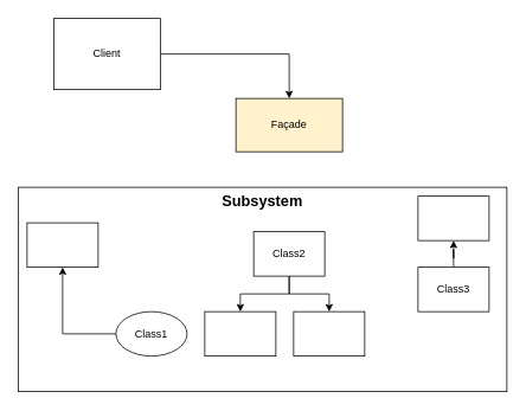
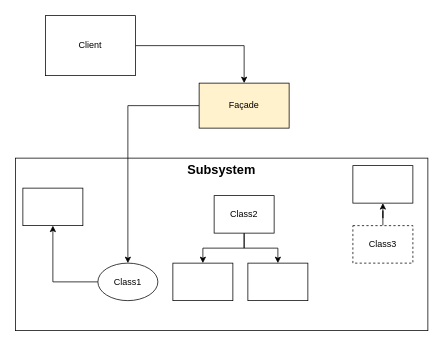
+ <mxCell id="5" style="edgeStyle=orthogonalEdgeStyle;rounded=0;orthogonalLoop=1;jettySize=auto;html=1;" edge="1" parent="1" source="6" target="9"><mxGeometry relative="1" as="geometry" /></mxCell>
- <mxCell id="16" value="Class3" style="rounded=0;whiteSpace=wrap;html=1;" vertex="1" parent="1"><mxGeometry x="470" y="300" width="80" height="50" as="geometry" /></mxCell>
+ <mxCell id="16" value="Class3" style="rounded=0;whiteSpace=wrap;html=1;dashed=1;" vertex="1" parent="1"><mxGeometry x="470" y="300" width="80" height="50" as="geometry" /></mxCell>
